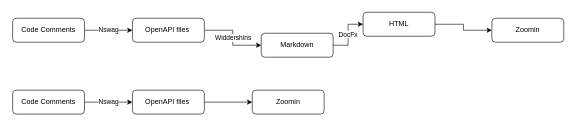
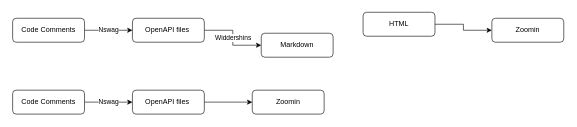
- <mxCell id="6" value="DocFx" style="edgeStyle=orthogonalEdgeStyle;rounded=0;orthogonalLoop=1;jettySize=auto;html=1;" edge="1" parent="1" source="7" target="9"><mxGeometry relative="1" as="geometry" /></mxCell>
